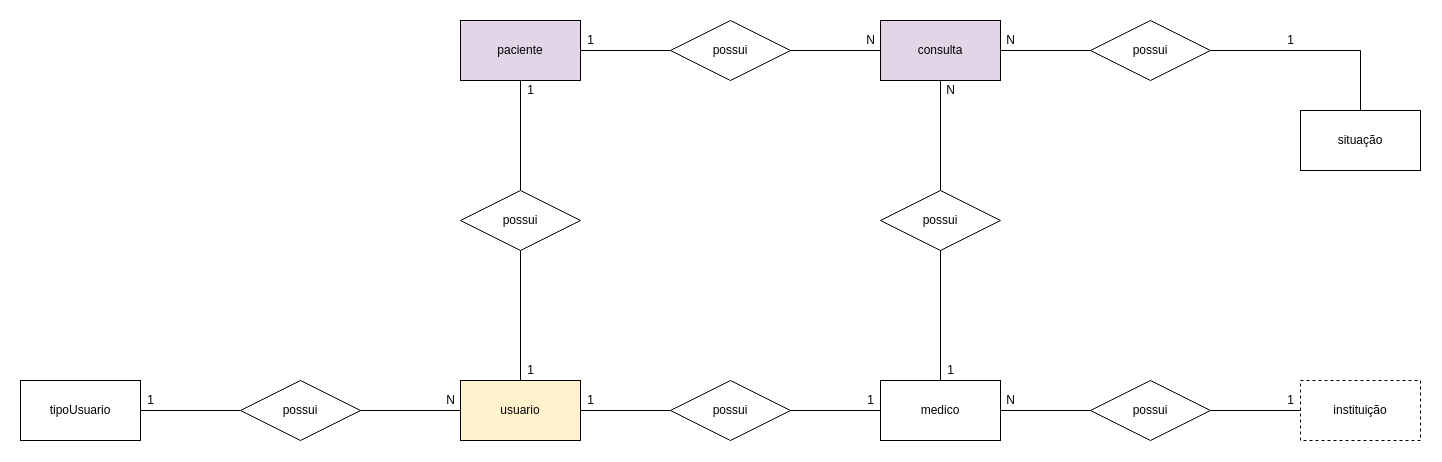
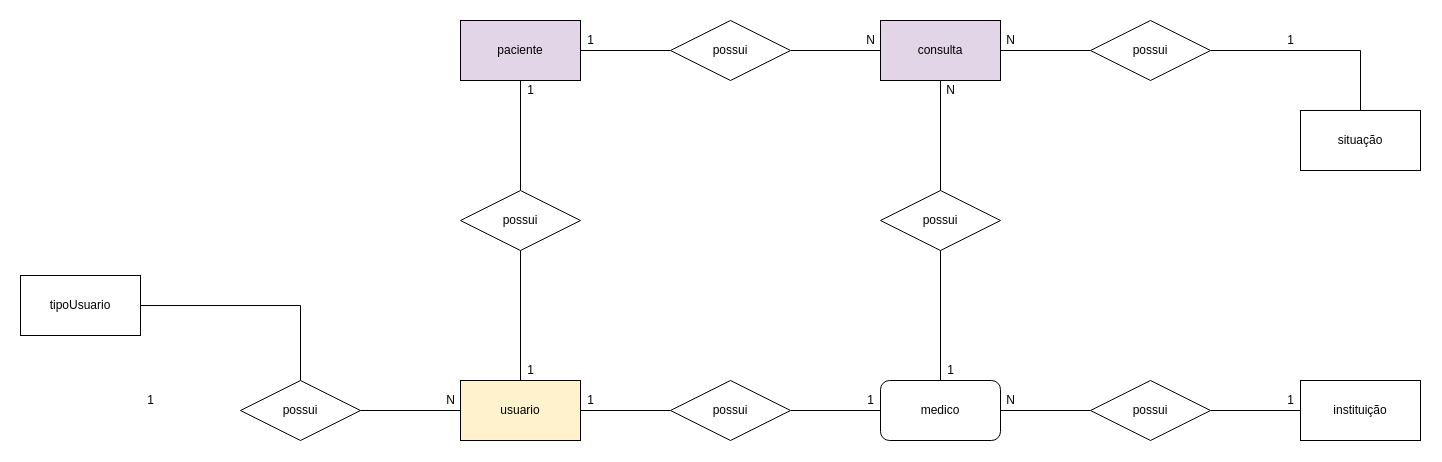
- <mxCell id="6" value="tipoUsuario" style="rounded=0;whiteSpace=wrap;html=1;" vertex="1" parent="1"><mxGeometry x="20" y="380" width="120" height="60" as="geometry" /></mxCell>
+ <mxCell id="6" value="tipoUsuario" style="rounded=0;whiteSpace=wrap;html=1;" vertex="1" parent="1"><mxGeometry x="20" y="275" width="120" height="60" as="geometry" /></mxCell>
- <mxCell id="26" value="medico" style="rounded=0;whiteSpace=wrap;html=1;" vertex="1" parent="1"><mxGeometry x="880" y="380" width="120" height="60" as="geometry" /></mxCell>
+ <mxCell id="26" value="medico" style="whiteSpace=wrap;html=1;rounded=1;" vertex="1" parent="1"><mxGeometry x="880" y="380" width="120" height="60" as="geometry" /></mxCell>
- <mxCell id="4" value="instituição&lt;br&gt;" style="rounded=0;whiteSpace=wrap;html=1;dashed=1;" vertex="1" parent="1"><mxGeometry x="1300" y="380" width="120" height="60" as="geometry" /></mxCell>
+ <mxCell id="4" value="instituição&lt;br&gt;" style="rounded=0;whiteSpace=wrap;html=1;" vertex="1" parent="1"><mxGeometry x="1300" y="380" width="120" height="60" as="geometry" /></mxCell>
